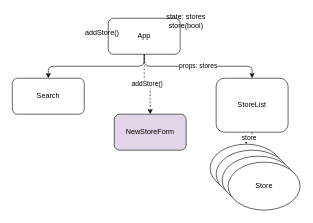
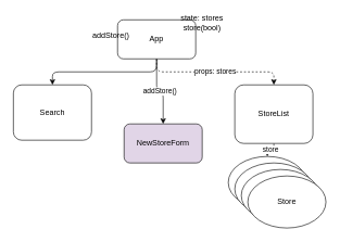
- <mxCell id="4" value="props: stores" style="edgeStyle=orthogonalEdgeStyle;html=1;exitX=0.5;exitY=1;exitDx=0;exitDy=0;entryX=0.5;entryY=0;entryDx=0;entryDy=0;" edge="1" parent="1" source="5" target="9"><mxGeometry relative="1" as="geometry" /></mxCell>
+ <mxCell id="4" value="props: stores" style="edgeStyle=orthogonalEdgeStyle;html=1;exitX=0.5;exitY=1;exitDx=0;exitDy=0;entryX=0.5;entryY=0;entryDx=0;entryDy=0;dashed=1;" edge="1" parent="1" source="5" target="9"><mxGeometry relative="1" as="geometry" /></mxCell>
- <mxCell id="6" value="Search" style="rounded=1;whiteSpace=wrap;html=1;" vertex="1" parent="1"><mxGeometry x="20" y="130" width="120" height="60" as="geometry" /></mxCell>
+ <mxCell id="6" value="Search" style="rounded=1;whiteSpace=wrap;html=1;" vertex="1" parent="1"><mxGeometry x="20" y="130" width="120" height="85" as="geometry" /></mxCell>
- <mxCell id="3" value="addStore()" style="edgeStyle=orthogonalEdgeStyle;html=1;exitX=0.5;exitY=1;exitDx=0;exitDy=0;entryX=0.5;entryY=0;entryDx=0;entryDy=0;dashed=1;" edge="1" parent="1" source="5" target="7"><mxGeometry relative="1" as="geometry" /></mxCell>
+ <mxCell id="3" value="addStore()" style="edgeStyle=orthogonalEdgeStyle;html=1;exitX=0.5;exitY=1;exitDx=0;exitDy=0;entryX=0.5;entryY=0;entryDx=0;entryDy=0;" edge="1" parent="1" source="5" target="7"><mxGeometry relative="1" as="geometry" /></mxCell>
